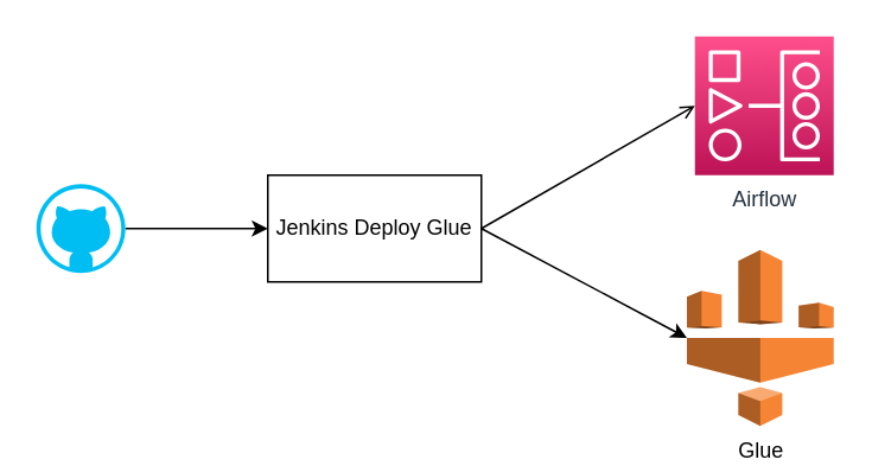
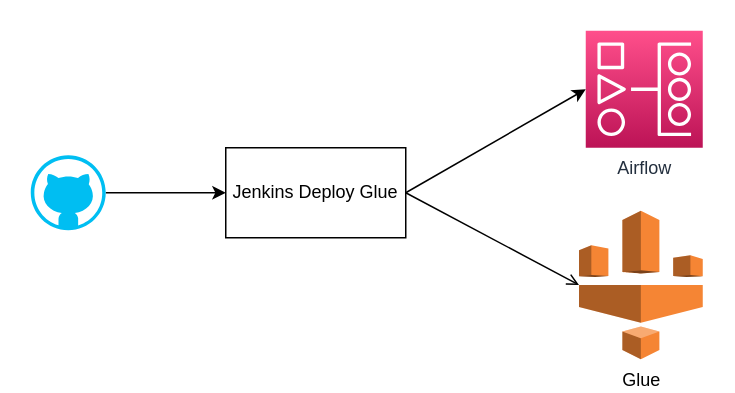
- <mxCell id="7" value="" style="endArrow=open;html=1;rounded=0;exitX=1;exitY=0.5;exitDx=0;exitDy=0;entryX=0;entryY=0.5;entryDx=0;entryDy=0;entryPerimeter=0;" edge="1" parent="1" source="4" target="5"><mxGeometry width="50" height="50" relative="1" as="geometry"><mxPoint x="270" y="260" as="sourcePoint" /><mxPoint x="320" y="210" as="targetPoint" /></mxGeometry></mxCell>
+ <mxCell id="7" value="" style="endArrow=classic;html=1;rounded=0;exitX=1;exitY=0.5;exitDx=0;exitDy=0;entryX=0;entryY=0.5;entryDx=0;entryDy=0;entryPerimeter=0;" edge="1" parent="1" source="4" target="5"><mxGeometry width="50" height="50" relative="1" as="geometry"><mxPoint x="270" y="260" as="sourcePoint" /><mxPoint x="320" y="210" as="targetPoint" /></mxGeometry></mxCell>
- <mxCell id="8" value="" style="endArrow=classic;html=1;rounded=0;exitX=1;exitY=0.5;exitDx=0;exitDy=0;entryX=0;entryY=0.5;entryDx=0;entryDy=0;entryPerimeter=0;" edge="1" parent="1" source="4" target="6"><mxGeometry width="50" height="50" relative="1" as="geometry"><mxPoint x="270" y="260" as="sourcePoint" /><mxPoint x="320" y="210" as="targetPoint" /></mxGeometry></mxCell>
+ <mxCell id="8" value="" style="endArrow=open;html=1;rounded=0;exitX=1;exitY=0.5;exitDx=0;exitDy=0;entryX=0;entryY=0.5;entryDx=0;entryDy=0;entryPerimeter=0;" edge="1" parent="1" source="4" target="6"><mxGeometry width="50" height="50" relative="1" as="geometry"><mxPoint x="270" y="260" as="sourcePoint" /><mxPoint x="320" y="210" as="targetPoint" /></mxGeometry></mxCell>
